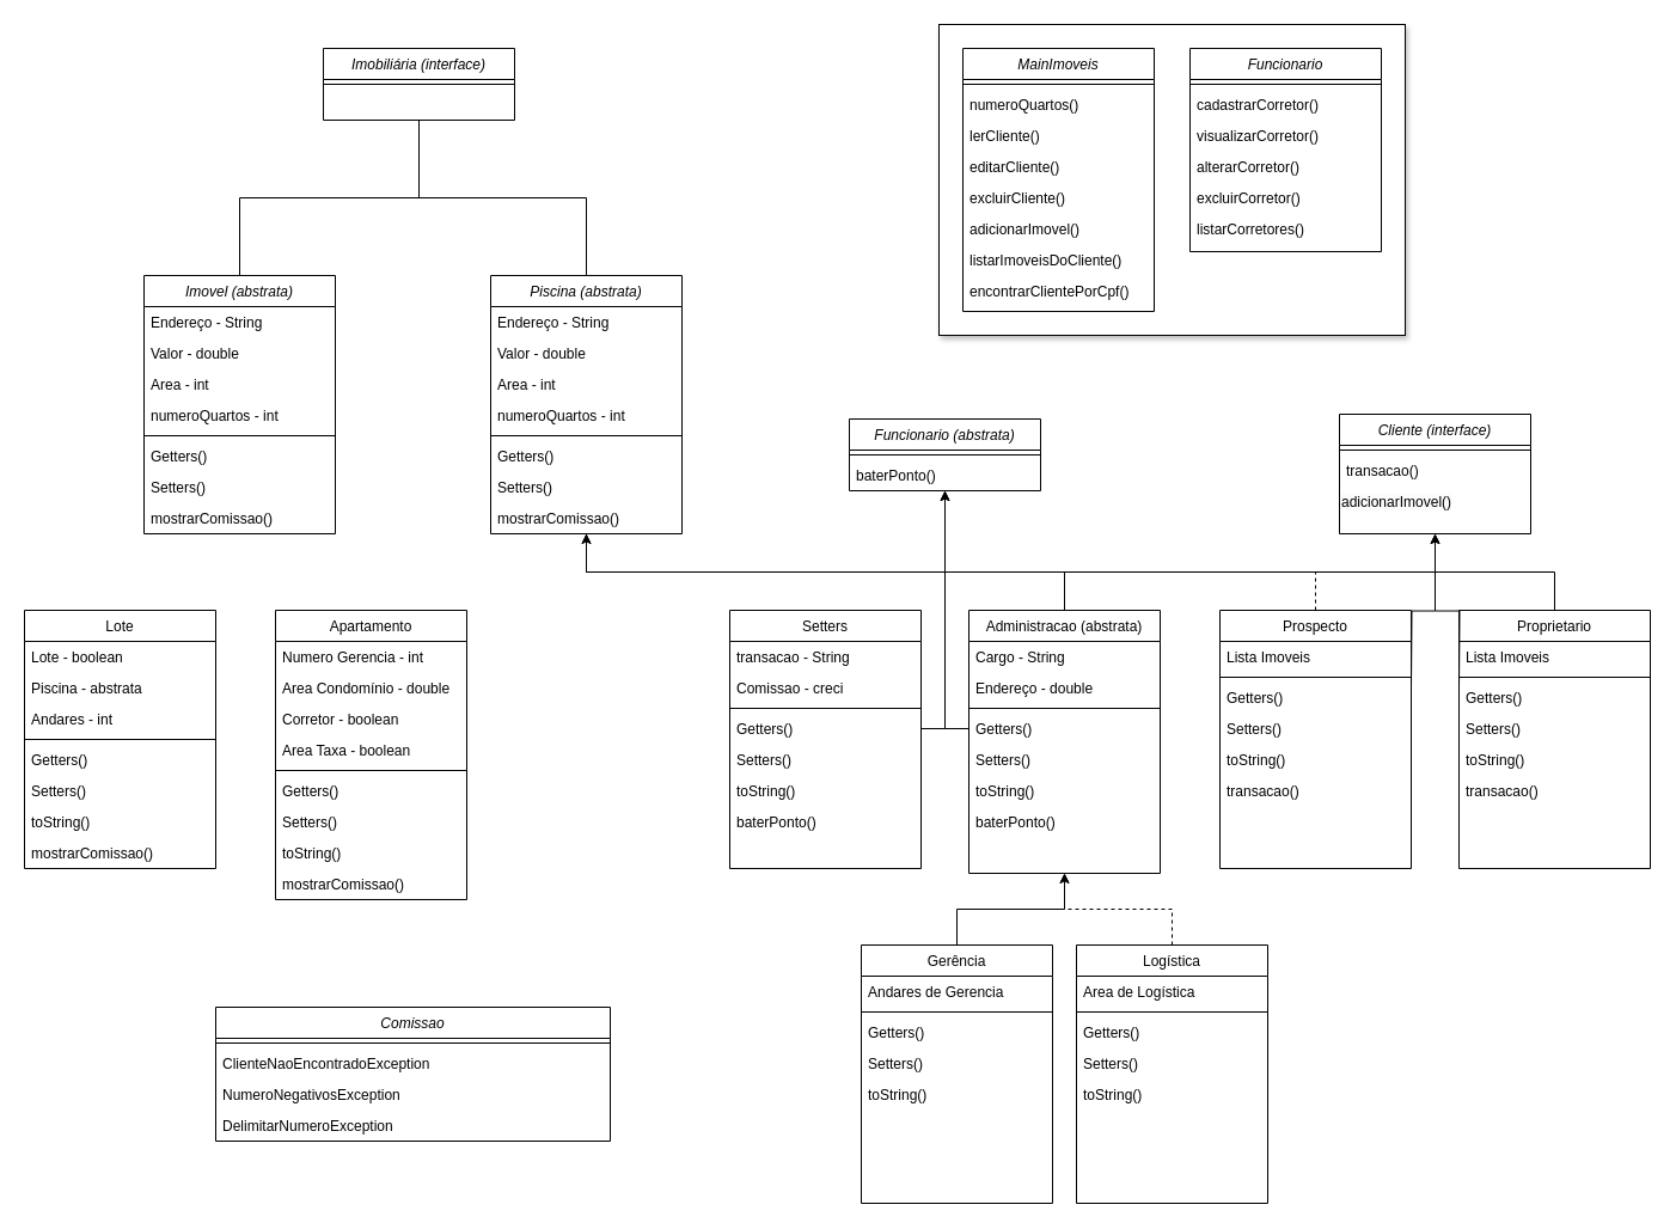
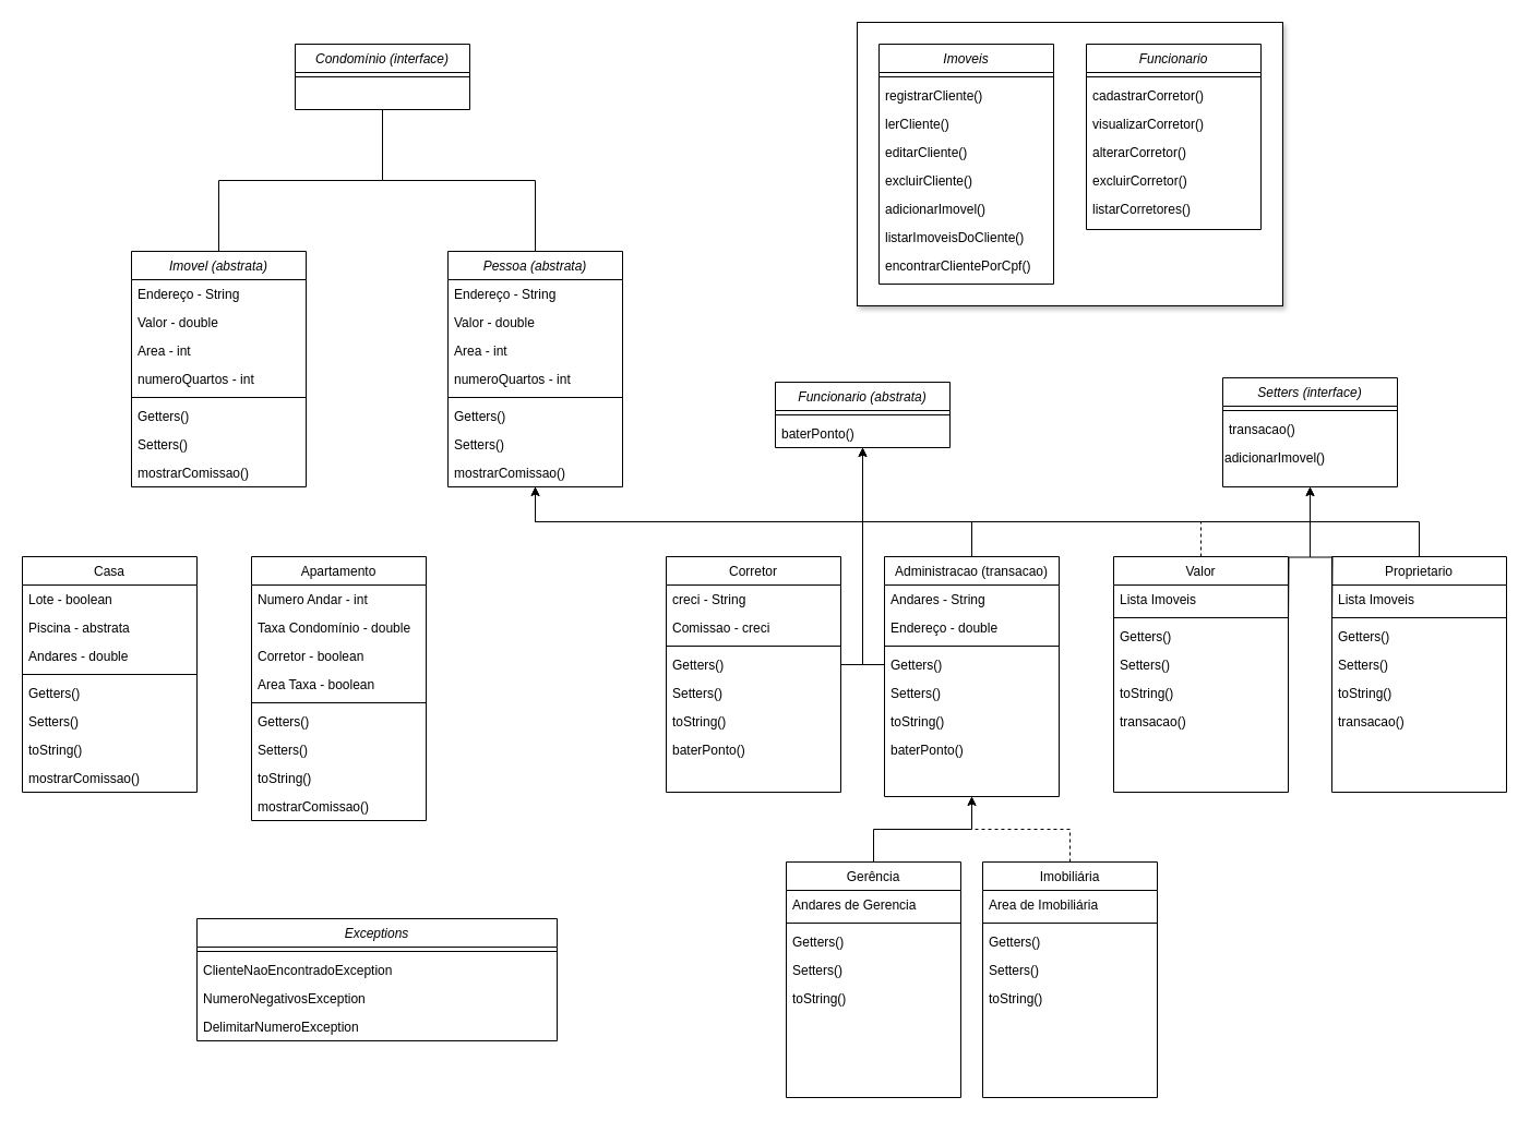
- <mxCell id="86" value="Imobiliária (interface)" style="swimlane;fontStyle=2;align=center;verticalAlign=top;childLayout=stackLayout;horizontal=1;startSize=26;horizontalStack=0;resizeParent=1;resizeLast=0;collapsible=1;marginBottom=0;rounded=0;shadow=0;strokeWidth=1;" parent="1" vertex="1"><mxGeometry x="270" y="40" width="160" height="60" as="geometry"><mxRectangle x="230" y="140" width="160" height="26" as="alternateBounds" /></mxGeometry></mxCell>
+ <mxCell id="86" value="Condomínio (interface)" style="swimlane;fontStyle=2;align=center;verticalAlign=top;childLayout=stackLayout;horizontal=1;startSize=26;horizontalStack=0;resizeParent=1;resizeLast=0;collapsible=1;marginBottom=0;rounded=0;shadow=0;strokeWidth=1;" parent="1" vertex="1"><mxGeometry x="270" y="40" width="160" height="60" as="geometry"><mxRectangle x="230" y="140" width="160" height="26" as="alternateBounds" /></mxGeometry></mxCell>
- <mxCell id="107" value="MainImoveis" style="swimlane;fontStyle=2;align=center;verticalAlign=top;childLayout=stackLayout;horizontal=1;startSize=26;horizontalStack=0;resizeParent=1;resizeLast=0;collapsible=1;marginBottom=0;rounded=0;shadow=0;strokeWidth=1;" vertex="1" parent="1"><mxGeometry x="805" y="40" width="160" height="220" as="geometry"><mxRectangle x="230" y="140" width="160" height="26" as="alternateBounds" /></mxGeometry></mxCell>
+ <mxCell id="107" value="Imoveis" style="swimlane;fontStyle=2;align=center;verticalAlign=top;childLayout=stackLayout;horizontal=1;startSize=26;horizontalStack=0;resizeParent=1;resizeLast=0;collapsible=1;marginBottom=0;rounded=0;shadow=0;strokeWidth=1;" vertex="1" parent="1"><mxGeometry x="805" y="40" width="160" height="220" as="geometry"><mxRectangle x="230" y="140" width="160" height="26" as="alternateBounds" /></mxGeometry></mxCell>
- <mxCell id="109" value="numeroQuartos()" style="text;align=left;verticalAlign=top;spacingLeft=4;spacingRight=4;overflow=hidden;rotatable=0;points=[[0,0.5],[1,0.5]];portConstraint=eastwest;" vertex="1" parent="107"><mxGeometry y="34" width="160" height="26" as="geometry" /></mxCell>
+ <mxCell id="109" value="registrarCliente()" style="text;align=left;verticalAlign=top;spacingLeft=4;spacingRight=4;overflow=hidden;rotatable=0;points=[[0,0.5],[1,0.5]];portConstraint=eastwest;" vertex="1" parent="107"><mxGeometry y="34" width="160" height="26" as="geometry" /></mxCell>
- <mxCell id="33" value="Piscina (abstrata)" style="swimlane;fontStyle=2;align=center;verticalAlign=top;childLayout=stackLayout;horizontal=1;startSize=26;horizontalStack=0;resizeParent=1;resizeLast=0;collapsible=1;marginBottom=0;rounded=0;shadow=0;strokeWidth=1;" parent="1" vertex="1"><mxGeometry x="410" y="230" width="160" height="216" as="geometry"><mxRectangle x="230" y="140" width="160" height="26" as="alternateBounds" /></mxGeometry></mxCell>
+ <mxCell id="33" value="Pessoa (abstrata)" style="swimlane;fontStyle=2;align=center;verticalAlign=top;childLayout=stackLayout;horizontal=1;startSize=26;horizontalStack=0;resizeParent=1;resizeLast=0;collapsible=1;marginBottom=0;rounded=0;shadow=0;strokeWidth=1;" parent="1" vertex="1"><mxGeometry x="410" y="230" width="160" height="216" as="geometry"><mxRectangle x="230" y="140" width="160" height="26" as="alternateBounds" /></mxGeometry></mxCell>
- <mxCell id="75" value="Cliente (interface)" style="swimlane;fontStyle=2;align=center;verticalAlign=top;childLayout=stackLayout;horizontal=1;startSize=26;horizontalStack=0;resizeParent=1;resizeLast=0;collapsible=1;marginBottom=0;rounded=0;shadow=0;strokeWidth=1;" parent="1" vertex="1"><mxGeometry x="1120" y="346" width="160" height="100" as="geometry"><mxRectangle x="230" y="140" width="160" height="26" as="alternateBounds" /></mxGeometry></mxCell>
+ <mxCell id="75" value="Setters (interface)" style="swimlane;fontStyle=2;align=center;verticalAlign=top;childLayout=stackLayout;horizontal=1;startSize=26;horizontalStack=0;resizeParent=1;resizeLast=0;collapsible=1;marginBottom=0;rounded=0;shadow=0;strokeWidth=1;" parent="1" vertex="1"><mxGeometry x="1120" y="346" width="160" height="100" as="geometry"><mxRectangle x="230" y="140" width="160" height="26" as="alternateBounds" /></mxGeometry></mxCell>
- <mxCell id="13" value="Lote" style="swimlane;fontStyle=0;align=center;verticalAlign=top;childLayout=stackLayout;horizontal=1;startSize=26;horizontalStack=0;resizeParent=1;resizeLast=0;collapsible=1;marginBottom=0;rounded=0;shadow=0;strokeWidth=1;" parent="1" vertex="1"><mxGeometry x="20" y="510" width="160" height="216" as="geometry"><mxRectangle x="130" y="380" width="160" height="26" as="alternateBounds" /></mxGeometry></mxCell>
+ <mxCell id="13" value="Casa" style="swimlane;fontStyle=0;align=center;verticalAlign=top;childLayout=stackLayout;horizontal=1;startSize=26;horizontalStack=0;resizeParent=1;resizeLast=0;collapsible=1;marginBottom=0;rounded=0;shadow=0;strokeWidth=1;" parent="1" vertex="1"><mxGeometry x="20" y="510" width="160" height="216" as="geometry"><mxRectangle x="130" y="380" width="160" height="26" as="alternateBounds" /></mxGeometry></mxCell>
- <mxCell id="42" value="Setters" style="swimlane;fontStyle=0;align=center;verticalAlign=top;childLayout=stackLayout;horizontal=1;startSize=26;horizontalStack=0;resizeParent=1;resizeLast=0;collapsible=1;marginBottom=0;rounded=0;shadow=0;strokeWidth=1;" parent="1" vertex="1"><mxGeometry x="610" y="510" width="160" height="216" as="geometry"><mxRectangle x="130" y="380" width="160" height="26" as="alternateBounds" /></mxGeometry></mxCell>
+ <mxCell id="42" value="Corretor" style="swimlane;fontStyle=0;align=center;verticalAlign=top;childLayout=stackLayout;horizontal=1;startSize=26;horizontalStack=0;resizeParent=1;resizeLast=0;collapsible=1;marginBottom=0;rounded=0;shadow=0;strokeWidth=1;" parent="1" vertex="1"><mxGeometry x="610" y="510" width="160" height="216" as="geometry"><mxRectangle x="130" y="380" width="160" height="26" as="alternateBounds" /></mxGeometry></mxCell>
- <mxCell id="51" value="Administracao (abstrata)" style="swimlane;fontStyle=0;align=center;verticalAlign=top;childLayout=stackLayout;horizontal=1;startSize=26;horizontalStack=0;resizeParent=1;resizeLast=0;collapsible=1;marginBottom=0;rounded=0;shadow=0;strokeWidth=1;" parent="1" vertex="1"><mxGeometry x="810" y="510" width="160" height="220" as="geometry"><mxRectangle x="340" y="380" width="170" height="26" as="alternateBounds" /></mxGeometry></mxCell>
+ <mxCell id="51" value="Administracao (transacao)" style="swimlane;fontStyle=0;align=center;verticalAlign=top;childLayout=stackLayout;horizontal=1;startSize=26;horizontalStack=0;resizeParent=1;resizeLast=0;collapsible=1;marginBottom=0;rounded=0;shadow=0;strokeWidth=1;" parent="1" vertex="1"><mxGeometry x="810" y="510" width="160" height="220" as="geometry"><mxRectangle x="340" y="380" width="170" height="26" as="alternateBounds" /></mxGeometry></mxCell>
- <mxCell id="60" value="Prospecto" style="swimlane;fontStyle=0;align=center;verticalAlign=top;childLayout=stackLayout;horizontal=1;startSize=26;horizontalStack=0;resizeParent=1;resizeLast=0;collapsible=1;marginBottom=0;rounded=0;shadow=0;strokeWidth=1;" parent="1" vertex="1"><mxGeometry x="1020" y="510" width="160" height="216" as="geometry"><mxRectangle x="130" y="380" width="160" height="26" as="alternateBounds" /></mxGeometry></mxCell>
+ <mxCell id="60" value="Valor" style="swimlane;fontStyle=0;align=center;verticalAlign=top;childLayout=stackLayout;horizontal=1;startSize=26;horizontalStack=0;resizeParent=1;resizeLast=0;collapsible=1;marginBottom=0;rounded=0;shadow=0;strokeWidth=1;" parent="1" vertex="1"><mxGeometry x="1020" y="510" width="160" height="216" as="geometry"><mxRectangle x="130" y="380" width="160" height="26" as="alternateBounds" /></mxGeometry></mxCell>
- <mxCell id="23" value="Numero Gerencia - int" style="text;align=left;verticalAlign=top;spacingLeft=4;spacingRight=4;overflow=hidden;rotatable=0;points=[[0,0.5],[1,0.5]];portConstraint=eastwest;" parent="22" vertex="1"><mxGeometry y="26" width="160" height="26" as="geometry" /></mxCell>
+ <mxCell id="23" value="Numero Andar - int" style="text;align=left;verticalAlign=top;spacingLeft=4;spacingRight=4;overflow=hidden;rotatable=0;points=[[0,0.5],[1,0.5]];portConstraint=eastwest;" parent="22" vertex="1"><mxGeometry y="26" width="160" height="26" as="geometry" /></mxCell>
- <mxCell id="43" value="transacao - String" style="text;align=left;verticalAlign=top;spacingLeft=4;spacingRight=4;overflow=hidden;rotatable=0;points=[[0,0.5],[1,0.5]];portConstraint=eastwest;" parent="42" vertex="1"><mxGeometry y="26" width="160" height="26" as="geometry" /></mxCell>
+ <mxCell id="43" value="creci - String" style="text;align=left;verticalAlign=top;spacingLeft=4;spacingRight=4;overflow=hidden;rotatable=0;points=[[0,0.5],[1,0.5]];portConstraint=eastwest;" parent="42" vertex="1"><mxGeometry y="26" width="160" height="26" as="geometry" /></mxCell>
- <mxCell id="52" value="Cargo - String" style="text;align=left;verticalAlign=top;spacingLeft=4;spacingRight=4;overflow=hidden;rotatable=0;points=[[0,0.5],[1,0.5]];portConstraint=eastwest;rounded=0;shadow=0;html=0;" parent="51" vertex="1"><mxGeometry y="26" width="160" height="26" as="geometry" /></mxCell>
+ <mxCell id="52" value="Andares - String" style="text;align=left;verticalAlign=top;spacingLeft=4;spacingRight=4;overflow=hidden;rotatable=0;points=[[0,0.5],[1,0.5]];portConstraint=eastwest;rounded=0;shadow=0;html=0;" parent="51" vertex="1"><mxGeometry y="26" width="160" height="26" as="geometry" /></mxCell>
- <mxCell id="24" value="Area Condomínio - double" style="text;align=left;verticalAlign=top;spacingLeft=4;spacingRight=4;overflow=hidden;rotatable=0;points=[[0,0.5],[1,0.5]];portConstraint=eastwest;rounded=0;shadow=0;html=0;" parent="22" vertex="1"><mxGeometry y="52" width="160" height="26" as="geometry" /></mxCell>
+ <mxCell id="24" value="Taxa Condomínio - double" style="text;align=left;verticalAlign=top;spacingLeft=4;spacingRight=4;overflow=hidden;rotatable=0;points=[[0,0.5],[1,0.5]];portConstraint=eastwest;rounded=0;shadow=0;html=0;" parent="22" vertex="1"><mxGeometry y="52" width="160" height="26" as="geometry" /></mxCell>
- <mxCell id="16" value="Andares - int" style="text;align=left;verticalAlign=top;spacingLeft=4;spacingRight=4;overflow=hidden;rotatable=0;points=[[0,0.5],[1,0.5]];portConstraint=eastwest;rounded=0;shadow=0;html=0;" parent="13" vertex="1"><mxGeometry y="78" width="160" height="26" as="geometry" /></mxCell>
+ <mxCell id="16" value="Andares - double" style="text;align=left;verticalAlign=top;spacingLeft=4;spacingRight=4;overflow=hidden;rotatable=0;points=[[0,0.5],[1,0.5]];portConstraint=eastwest;rounded=0;shadow=0;html=0;" parent="13" vertex="1"><mxGeometry y="78" width="160" height="26" as="geometry" /></mxCell>
- <mxCell id="96" value="Logística" style="swimlane;fontStyle=0;align=center;verticalAlign=top;childLayout=stackLayout;horizontal=1;startSize=26;horizontalStack=0;resizeParent=1;resizeLast=0;collapsible=1;marginBottom=0;rounded=0;shadow=0;strokeWidth=1;" vertex="1" parent="1"><mxGeometry x="900" y="790" width="160" height="216" as="geometry"><mxRectangle x="130" y="380" width="160" height="26" as="alternateBounds" /></mxGeometry></mxCell>
+ <mxCell id="96" value="Imobiliária" style="swimlane;fontStyle=0;align=center;verticalAlign=top;childLayout=stackLayout;horizontal=1;startSize=26;horizontalStack=0;resizeParent=1;resizeLast=0;collapsible=1;marginBottom=0;rounded=0;shadow=0;strokeWidth=1;" vertex="1" parent="1"><mxGeometry x="900" y="790" width="160" height="216" as="geometry"><mxRectangle x="130" y="380" width="160" height="26" as="alternateBounds" /></mxGeometry></mxCell>
- <mxCell id="97" value="Area de Logística" style="text;align=left;verticalAlign=top;spacingLeft=4;spacingRight=4;overflow=hidden;rotatable=0;points=[[0,0.5],[1,0.5]];portConstraint=eastwest;" vertex="1" parent="96"><mxGeometry y="26" width="160" height="26" as="geometry" /></mxCell>
+ <mxCell id="97" value="Area de Imobiliária" style="text;align=left;verticalAlign=top;spacingLeft=4;spacingRight=4;overflow=hidden;rotatable=0;points=[[0,0.5],[1,0.5]];portConstraint=eastwest;" vertex="1" parent="96"><mxGeometry y="26" width="160" height="26" as="geometry" /></mxCell>
- <mxCell id="102" value="Comissao" style="swimlane;fontStyle=2;align=center;verticalAlign=top;childLayout=stackLayout;horizontal=1;startSize=26;horizontalStack=0;resizeParent=1;resizeLast=0;collapsible=1;marginBottom=0;rounded=0;shadow=0;strokeWidth=1;" vertex="1" parent="1"><mxGeometry x="180" y="842" width="330" height="112" as="geometry"><mxRectangle x="230" y="140" width="160" height="26" as="alternateBounds" /></mxGeometry></mxCell>
+ <mxCell id="102" value="Exceptions" style="swimlane;fontStyle=2;align=center;verticalAlign=top;childLayout=stackLayout;horizontal=1;startSize=26;horizontalStack=0;resizeParent=1;resizeLast=0;collapsible=1;marginBottom=0;rounded=0;shadow=0;strokeWidth=1;" vertex="1" parent="1"><mxGeometry x="180" y="842" width="330" height="112" as="geometry"><mxRectangle x="230" y="140" width="160" height="26" as="alternateBounds" /></mxGeometry></mxCell>
